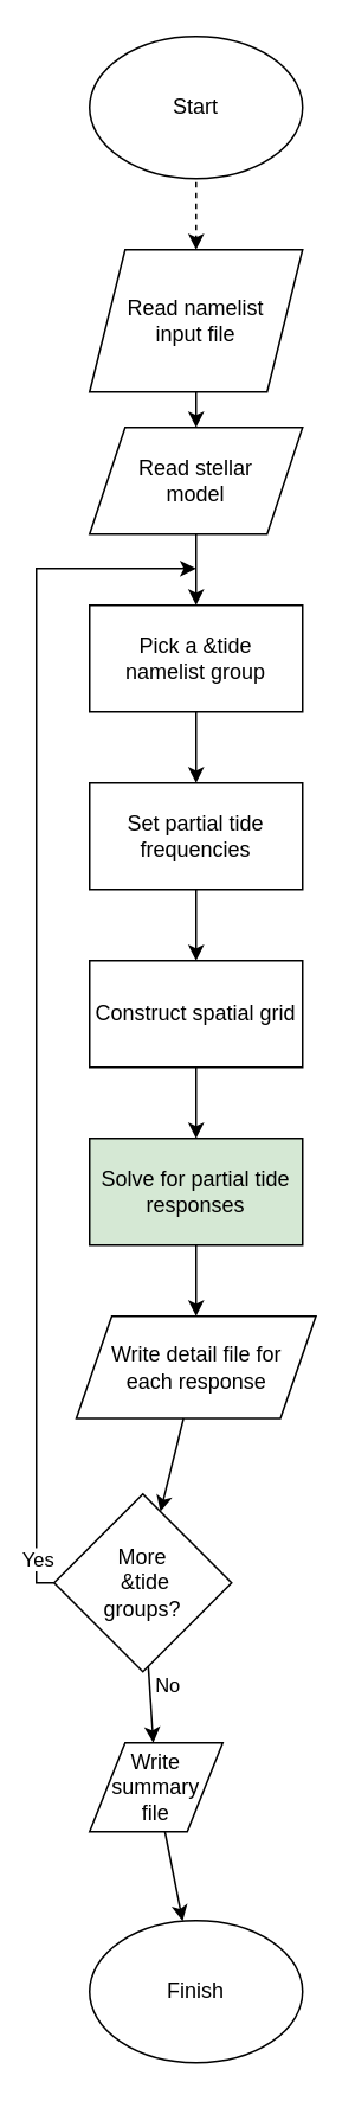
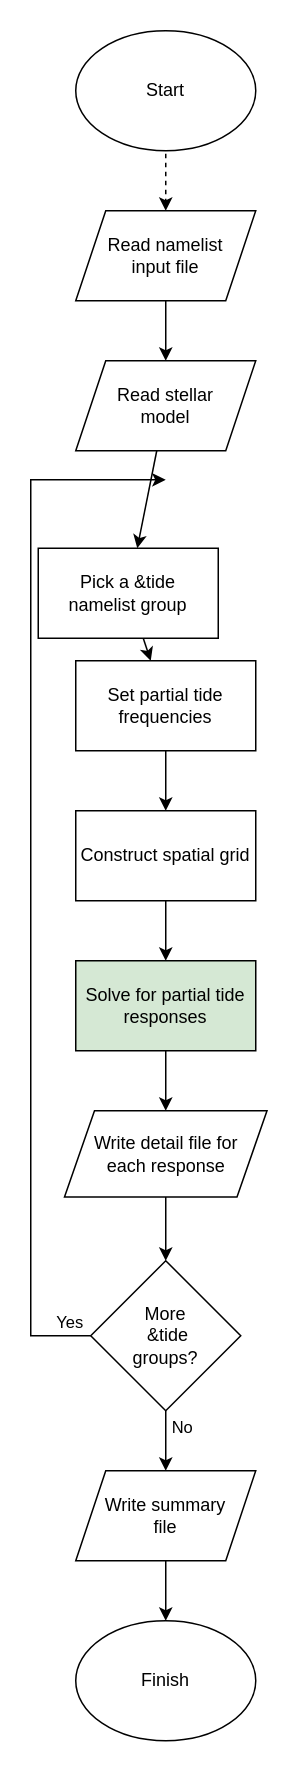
- <mxCell id="4" value="Read namelist &lt;br&gt;input file" style="shape=parallelogram;perimeter=parallelogramPerimeter;whiteSpace=wrap;html=1;fixedSize=1;" parent="1" vertex="1"><mxGeometry x="50" y="140" width="120" height="80" as="geometry" /></mxCell>
+ <mxCell id="4" value="Read namelist &lt;br&gt;input file" style="shape=parallelogram;perimeter=parallelogramPerimeter;whiteSpace=wrap;html=1;fixedSize=1;" parent="1" vertex="1"><mxGeometry x="50" y="140" width="120" height="60" as="geometry" /></mxCell>
- <mxCell id="6" value="Pick a &amp;amp;tide &lt;br&gt;namelist group" style="rounded=0;whiteSpace=wrap;html=1;" parent="1" vertex="1"><mxGeometry x="50" y="340" width="120" height="60" as="geometry" /></mxCell>
+ <mxCell id="6" value="Pick a &amp;amp;tide &lt;br&gt;namelist group" style="rounded=0;whiteSpace=wrap;html=1;" parent="1" vertex="1"><mxGeometry x="25" y="365" width="120" height="60" as="geometry" /></mxCell>
- <mxCell id="11" value="More&lt;br&gt;&amp;nbsp;&amp;amp;tide&lt;br&gt;groups?" style="rhombus;whiteSpace=wrap;html=1;" parent="1" vertex="1"><mxGeometry x="30" y="840" width="100" height="100" as="geometry" /></mxCell>
+ <mxCell id="11" value="More&lt;br&gt;&amp;nbsp;&amp;amp;tide&lt;br&gt;groups?" style="rhombus;whiteSpace=wrap;html=1;" parent="1" vertex="1"><mxGeometry x="60" y="840" width="100" height="100" as="geometry" /></mxCell>
- <mxCell id="21" value="Write summary &lt;br&gt;file" style="shape=parallelogram;perimeter=parallelogramPerimeter;whiteSpace=wrap;html=1;fixedSize=1;" parent="1" vertex="1"><mxGeometry x="50" y="980" width="75" height="50" as="geometry" /></mxCell>
+ <mxCell id="21" value="Write summary &lt;br&gt;file" style="shape=parallelogram;perimeter=parallelogramPerimeter;whiteSpace=wrap;html=1;fixedSize=1;" parent="1" vertex="1"><mxGeometry x="50" y="980" width="120" height="60" as="geometry" /></mxCell>
